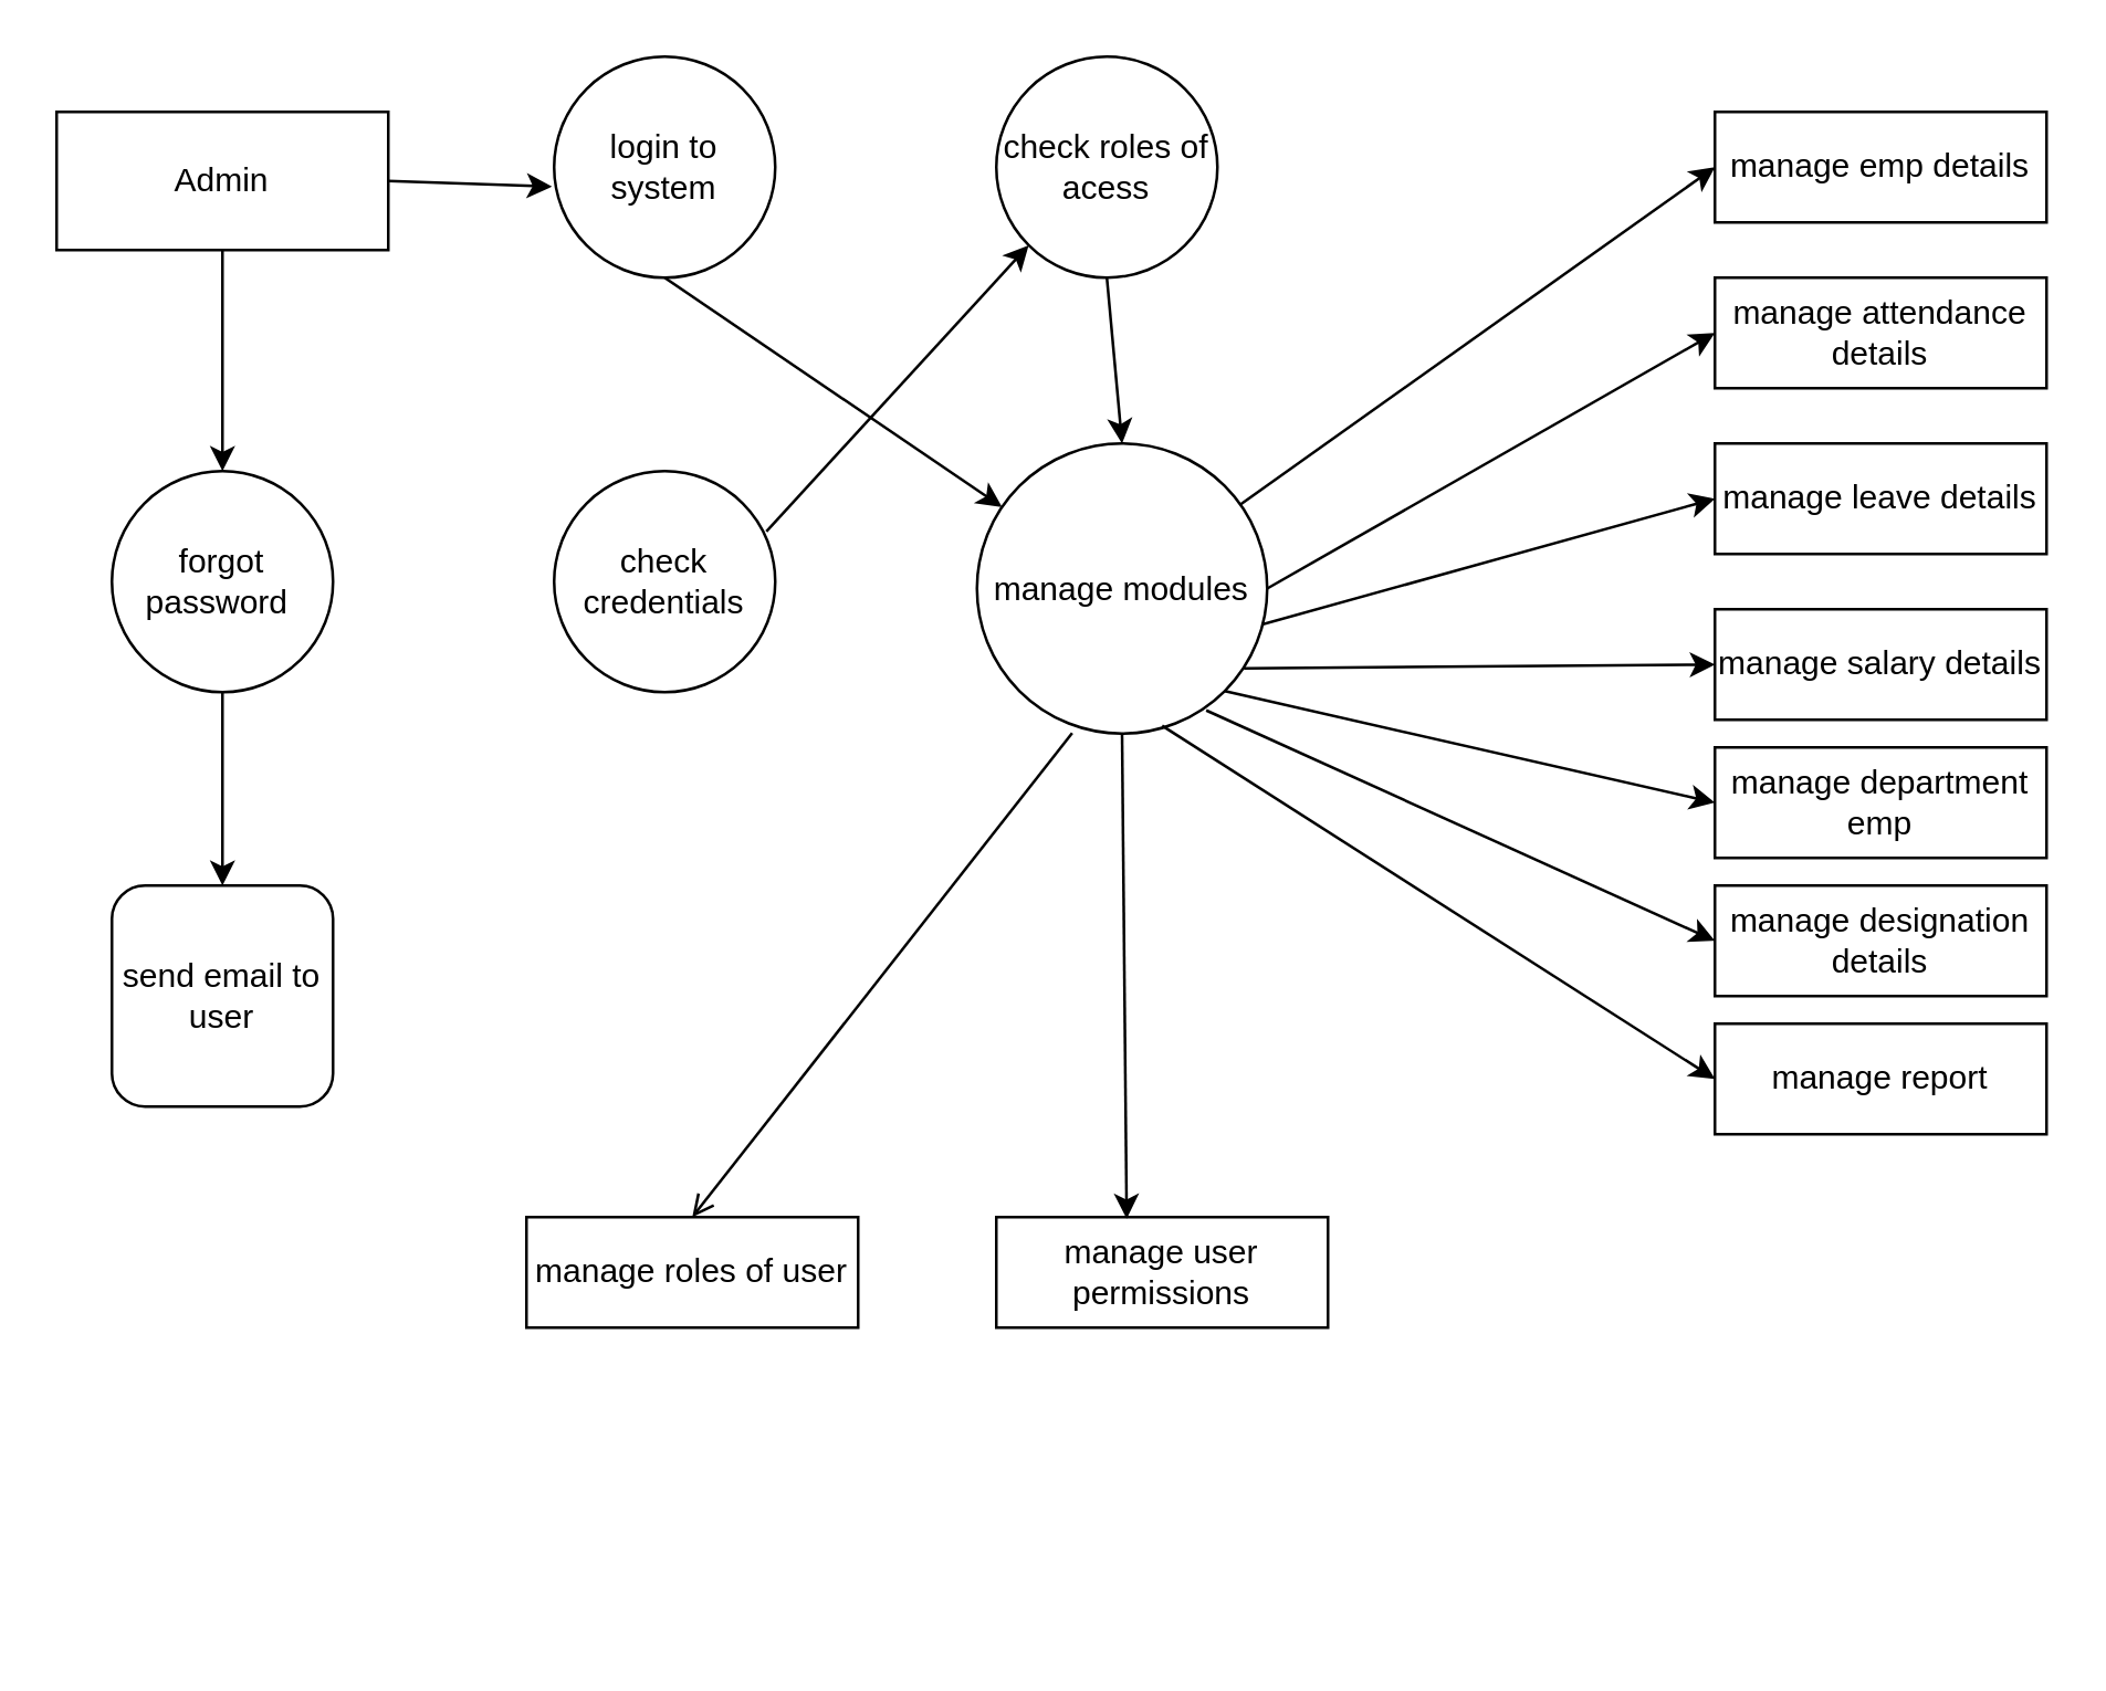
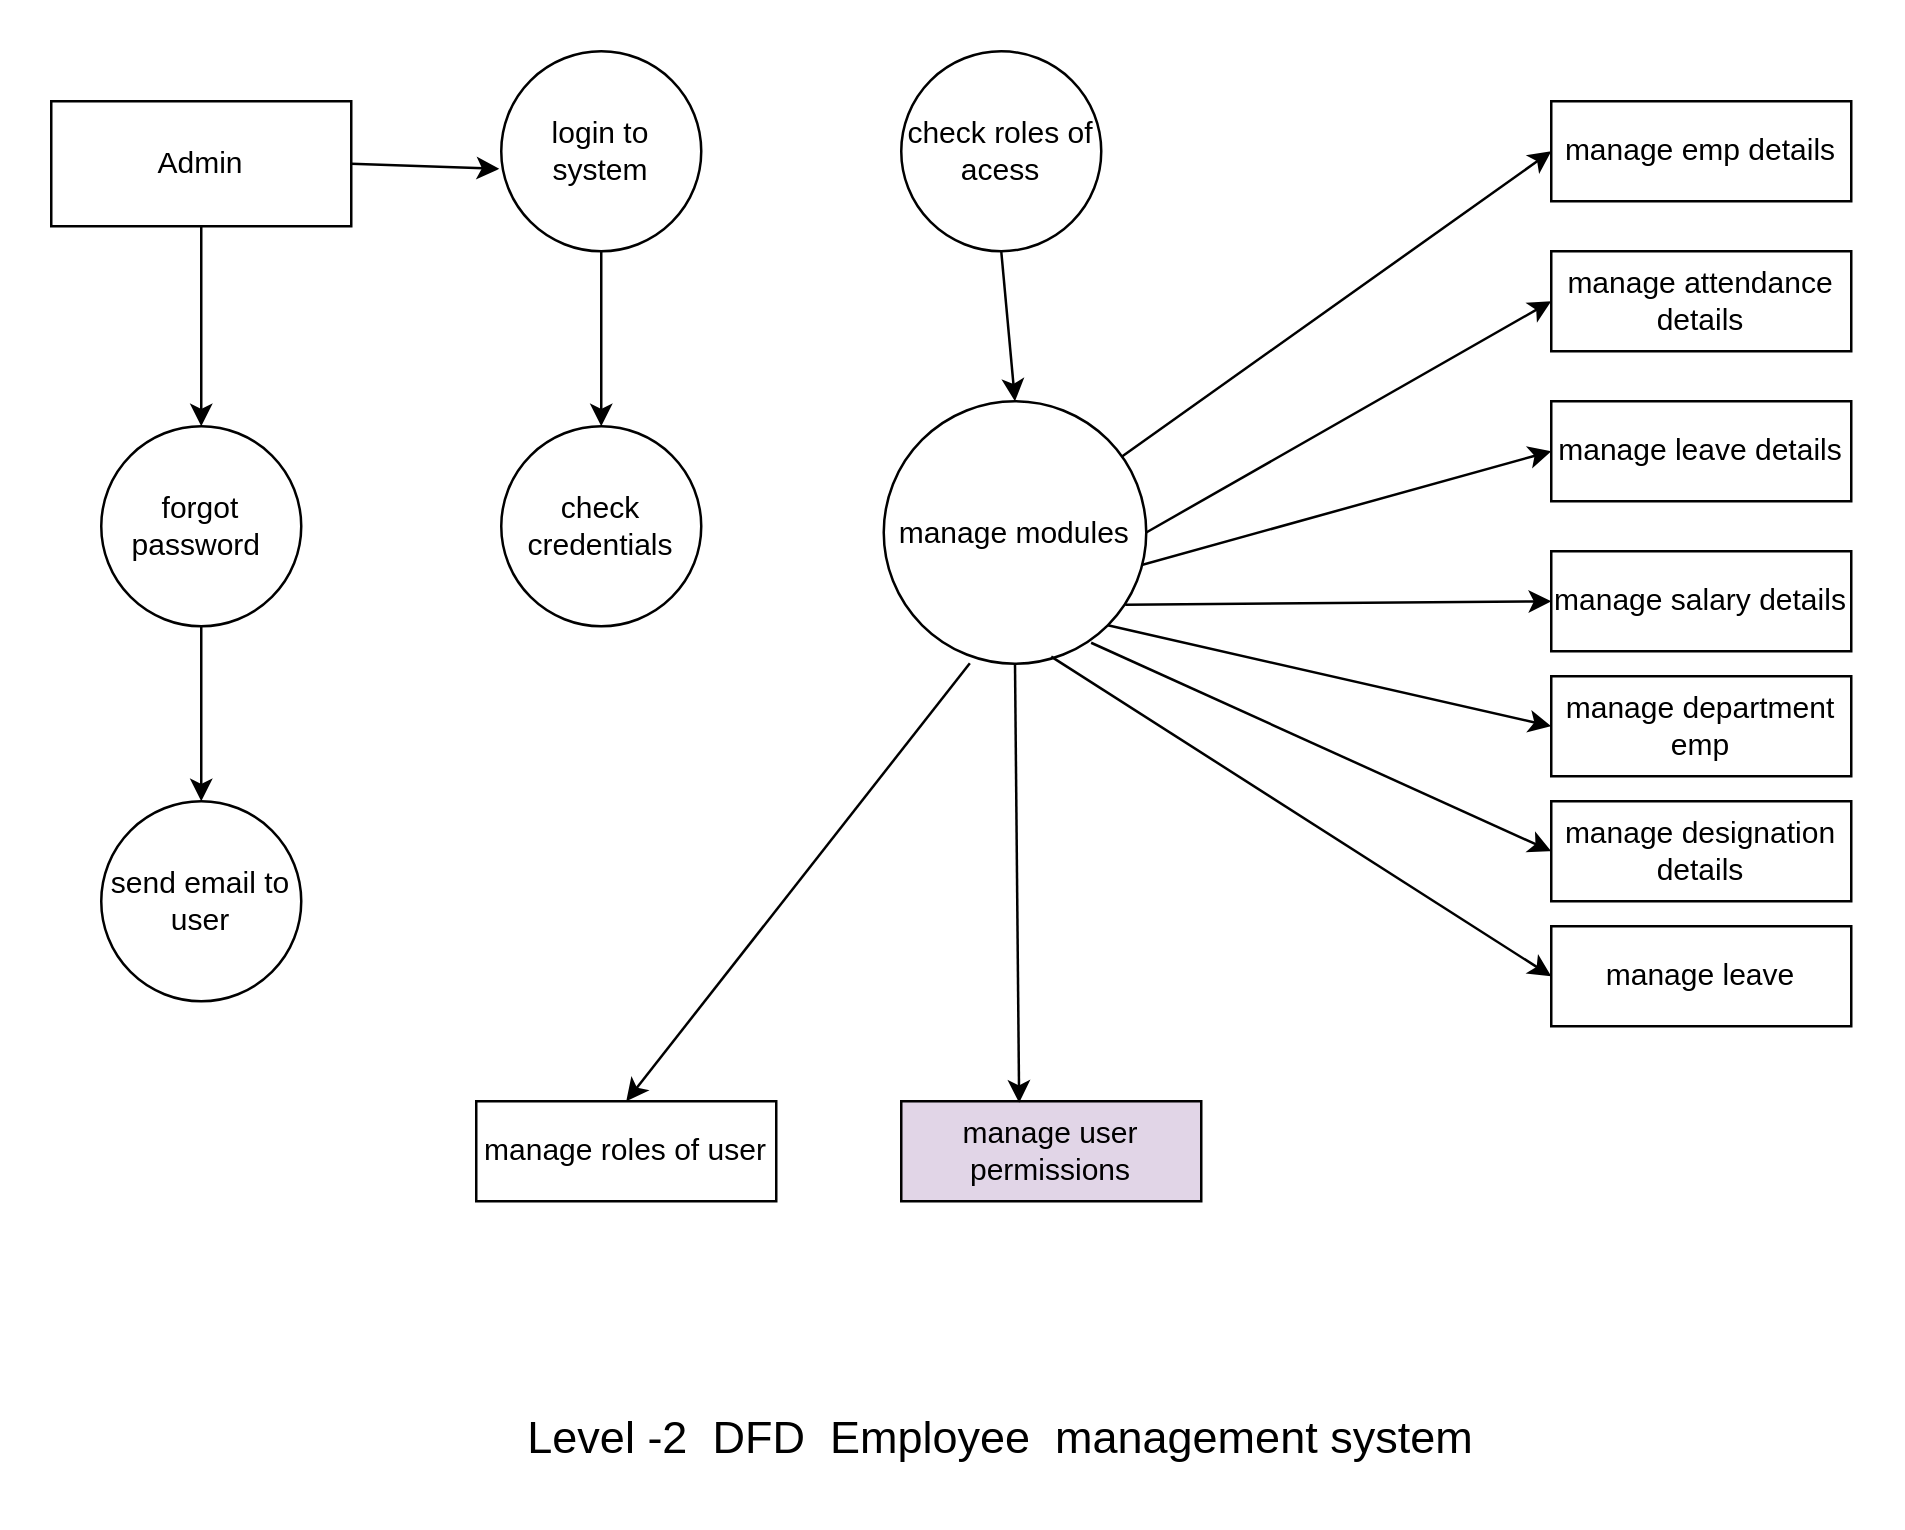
- <mxCell id="12" value="" style="endArrow=classic;html=1;rounded=0;exitX=0.5;exitY=1;exitDx=0;exitDy=0;" parent="1" source="2" target="29" edge="1"><mxGeometry width="50" height="50" relative="1" as="geometry"><mxPoint x="380" y="260" as="sourcePoint" /><mxPoint x="430" y="210" as="targetPoint" /></mxGeometry></mxCell>
+ <mxCell id="12" value="" style="endArrow=classic;html=1;rounded=0;exitX=0.5;exitY=1;exitDx=0;exitDy=0;entryX=0.5;entryY=0;entryDx=0;entryDy=0;" parent="1" source="2" target="3" edge="1"><mxGeometry width="50" height="50" relative="1" as="geometry"><mxPoint x="380" y="260" as="sourcePoint" /><mxPoint x="430" y="210" as="targetPoint" /></mxGeometry></mxCell>
- <mxCell id="11" value="" style="endArrow=classic;html=1;rounded=0;entryX=0;entryY=1;entryDx=0;entryDy=0;exitX=0.96;exitY=0.273;exitDx=0;exitDy=0;exitPerimeter=0;" parent="1" source="3" target="4" edge="1"><mxGeometry width="50" height="50" relative="1" as="geometry"><mxPoint x="280" y="210" as="sourcePoint" /><mxPoint x="330" y="160" as="targetPoint" /></mxGeometry></mxCell>
- <mxCell id="6" value="send email to user" style="whiteSpace=wrap;html=1;aspect=fixed;rounded=1;" parent="1" vertex="1"><mxGeometry x="40" y="320" width="80" height="80" as="geometry" /></mxCell>
+ <mxCell id="6" value="send email to user" style="ellipse;whiteSpace=wrap;html=1;aspect=fixed;" parent="1" vertex="1"><mxGeometry x="40" y="320" width="80" height="80" as="geometry" /></mxCell>
- <mxCell id="16" value="manage report" style="rounded=0;whiteSpace=wrap;html=1;" parent="1" vertex="1"><mxGeometry x="620" y="370" width="120" height="40" as="geometry" /></mxCell>
+ <mxCell id="16" value="manage leave" style="rounded=0;whiteSpace=wrap;html=1;" parent="1" vertex="1"><mxGeometry x="620" y="370" width="120" height="40" as="geometry" /></mxCell>
- <mxCell id="27" value="" style="endArrow=open;html=1;rounded=0;exitX=0.328;exitY=0.998;exitDx=0;exitDy=0;exitPerimeter=0;entryX=0.5;entryY=0;entryDx=0;entryDy=0;" parent="1" source="29" target="14" edge="1"><mxGeometry width="50" height="50" relative="1" as="geometry"><mxPoint x="330" y="370" as="sourcePoint" /><mxPoint x="505" y="270" as="targetPoint" /></mxGeometry></mxCell>
+ <mxCell id="27" value="" style="endArrow=classic;html=1;rounded=0;exitX=0.328;exitY=0.998;exitDx=0;exitDy=0;exitPerimeter=0;entryX=0.5;entryY=0;entryDx=0;entryDy=0;" parent="1" source="29" target="14" edge="1"><mxGeometry width="50" height="50" relative="1" as="geometry"><mxPoint x="330" y="370" as="sourcePoint" /><mxPoint x="505" y="270" as="targetPoint" /></mxGeometry></mxCell>
- <mxCell id="15" value="manage user permissions" style="rounded=0;whiteSpace=wrap;html=1;" parent="1" vertex="1"><mxGeometry x="360" y="440" width="120" height="40" as="geometry" /></mxCell>
+ <mxCell id="15" value="manage user permissions" style="rounded=0;whiteSpace=wrap;html=1;fillColor=#e1d5e7;" parent="1" vertex="1"><mxGeometry x="360" y="440" width="120" height="40" as="geometry" /></mxCell>
+ <mxCell id="34" value="&lt;font style=&quot;font-size: 18px;&quot;&gt;Level -2&amp;nbsp; DFD&amp;nbsp; Employee&amp;nbsp; management system&lt;/font&gt;" style="text;html=1;strokeColor=none;fillColor=none;align=center;verticalAlign=middle;whiteSpace=wrap;rounded=0;" parent="1" vertex="1"><mxGeometry x="120" y="560" width="560" height="30" as="geometry" /></mxCell>
